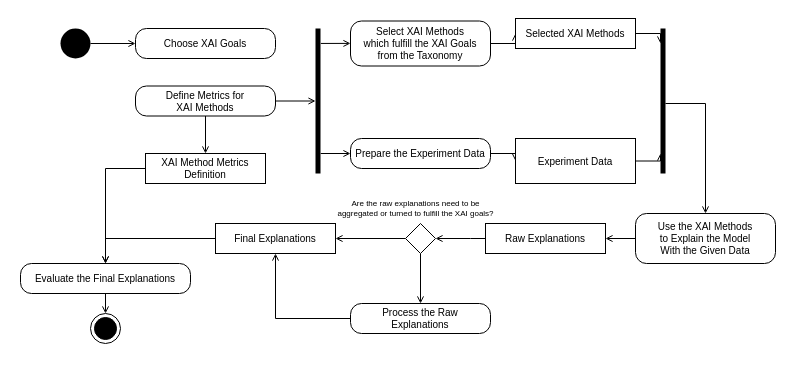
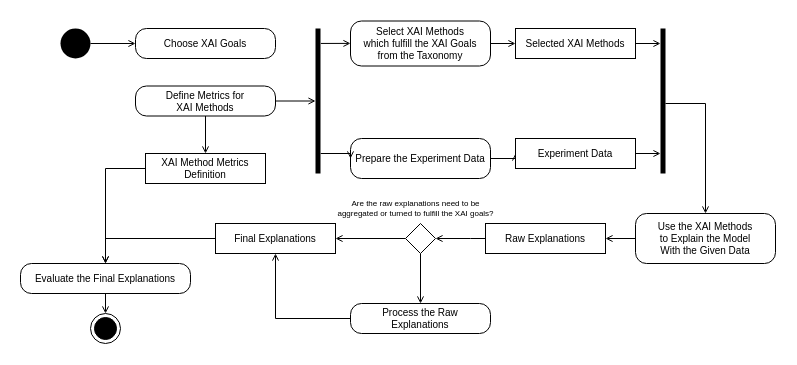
- <mxCell id="24" value="Selected XAI Methods" style="rounded=0;fontSize=10;" vertex="1" parent="1"><mxGeometry x="515" y="18" width="120" height="30" as="geometry" /></mxCell>
+ <mxCell id="24" value="Selected XAI Methods" style="rounded=0;fontSize=10;" vertex="1" parent="1"><mxGeometry x="515" y="28" width="120" height="30" as="geometry" /></mxCell>
- <mxCell id="9" value="Prepare the Experiment Data" style="align=center;verticalAlign=middle;rounded=1;absoluteArcSize=1;arcSize=22;dashed=0;spacing=0;fontSize=10;" vertex="1" parent="1"><mxGeometry x="350" y="138" width="140" height="30" as="geometry" /></mxCell>
+ <mxCell id="9" value="Prepare the Experiment Data" style="align=center;verticalAlign=middle;rounded=1;absoluteArcSize=1;arcSize=22;dashed=0;spacing=0;fontSize=10;" vertex="1" parent="1"><mxGeometry x="350" y="138" width="140" height="40" as="geometry" /></mxCell>
- <mxCell id="16" value="Experiment Data" style="rounded=0;fontSize=10;" vertex="1" parent="1"><mxGeometry x="515" y="138" width="120" height="45" as="geometry" /></mxCell>
+ <mxCell id="16" value="Experiment Data" style="rounded=0;fontSize=10;" vertex="1" parent="1"><mxGeometry x="515" y="138" width="120" height="30" as="geometry" /></mxCell>
